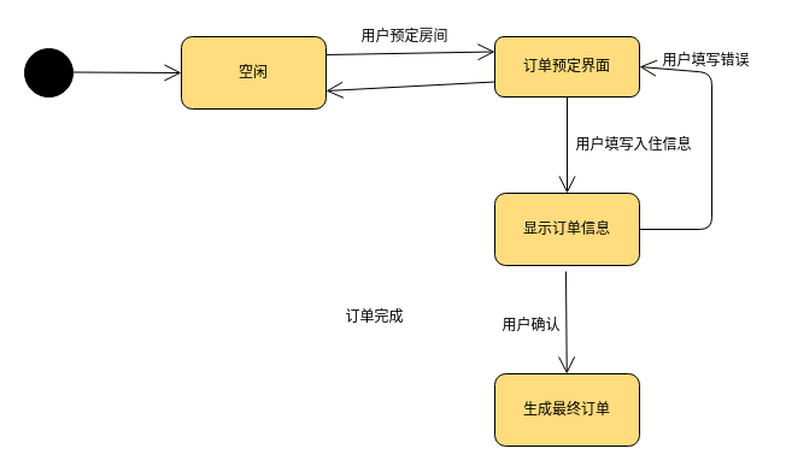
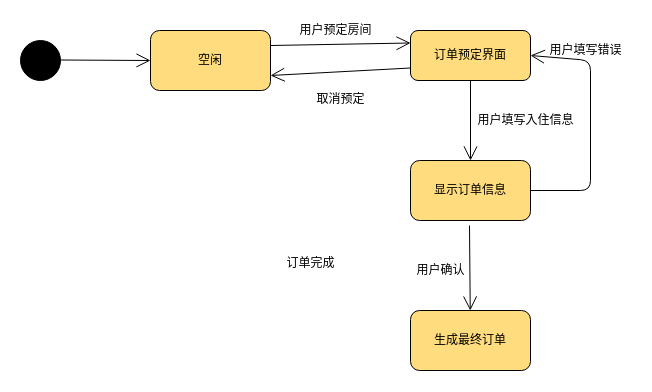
+ <mxCell id="13" value="取消预定" style="text;html=1;align=center;verticalAlign=middle;resizable=0;points=[];autosize=1;" parent="1" vertex="1"><mxGeometry x="310" y="89" width="60" height="20" as="geometry" /></mxCell>
